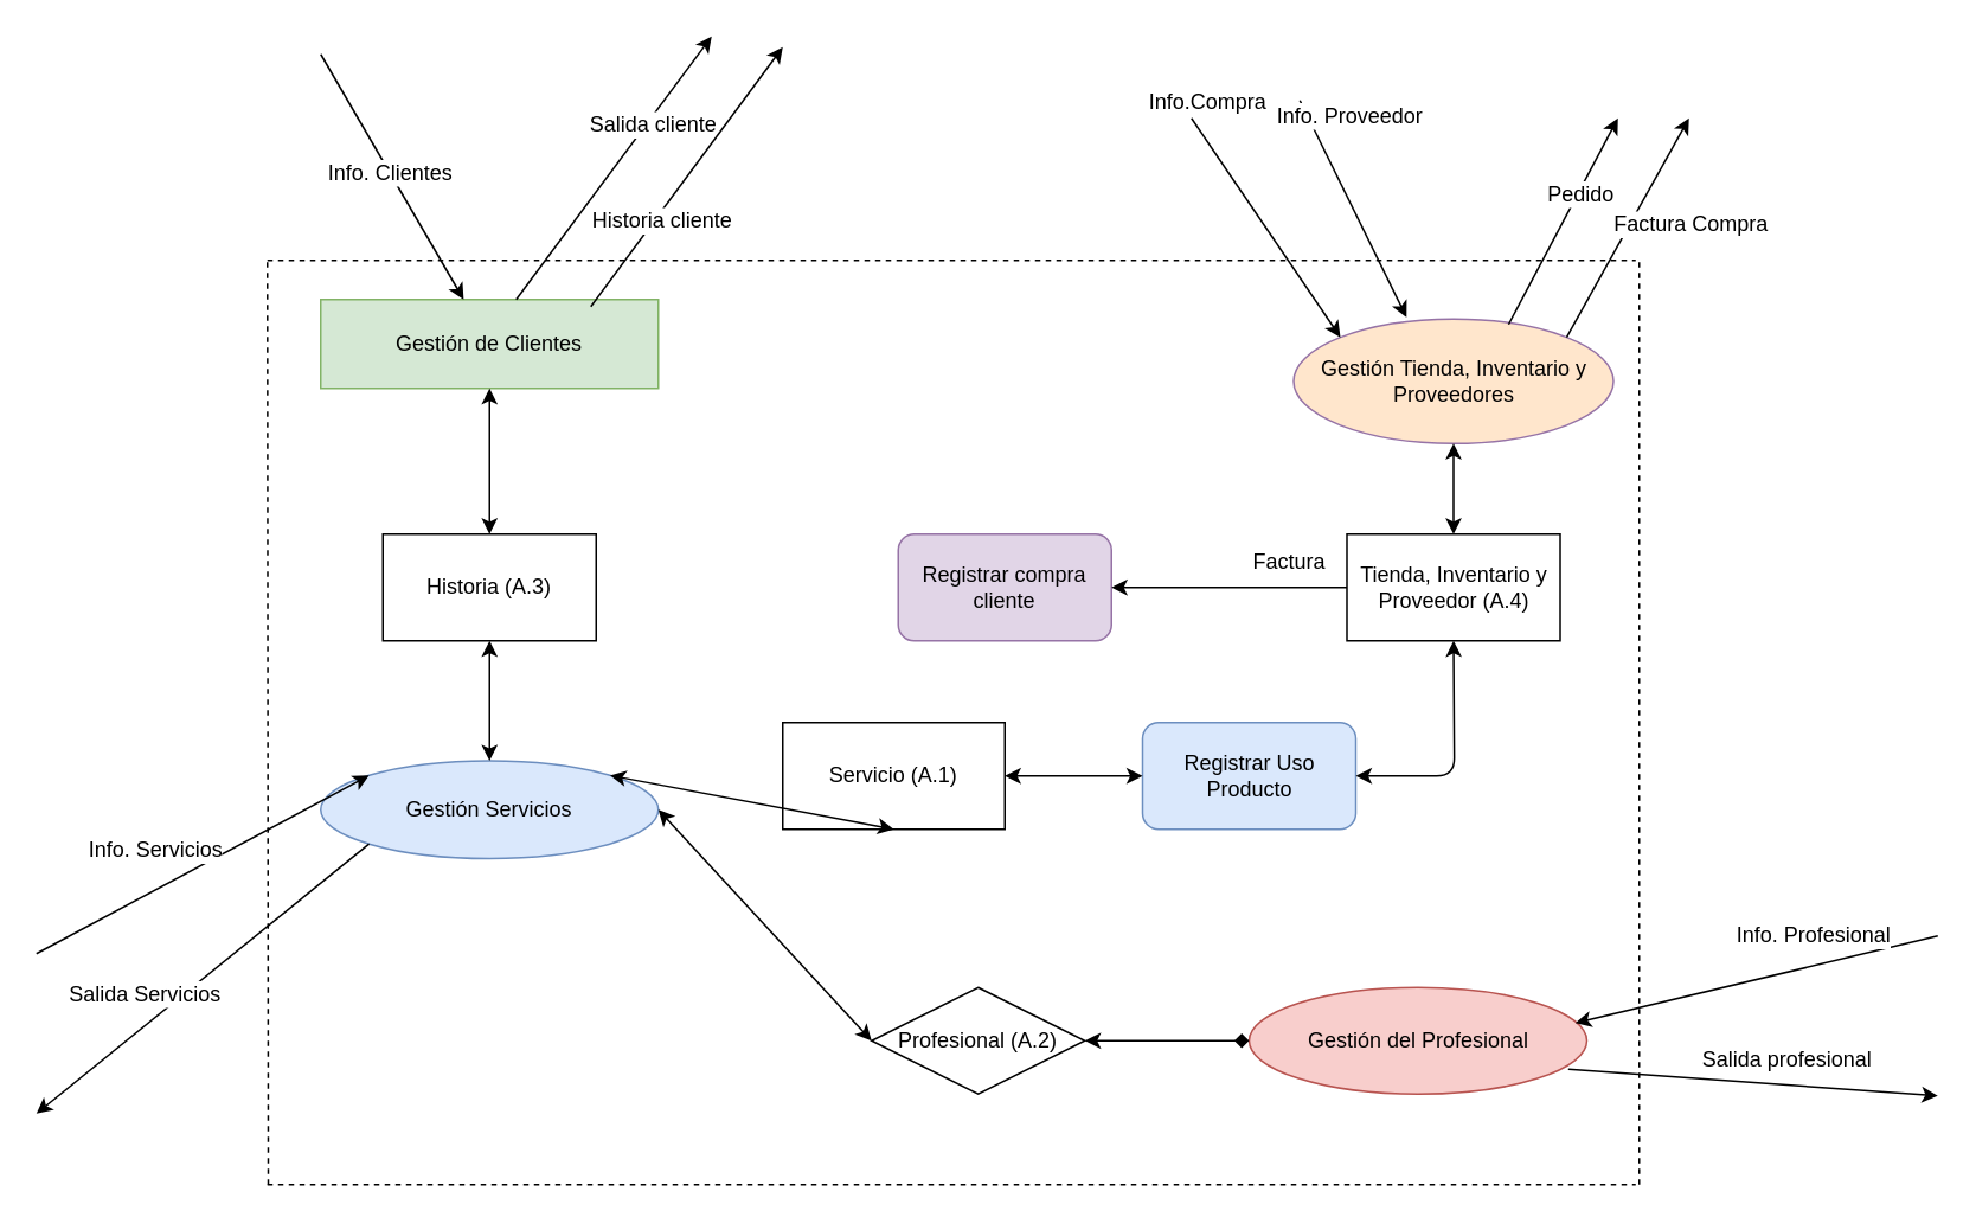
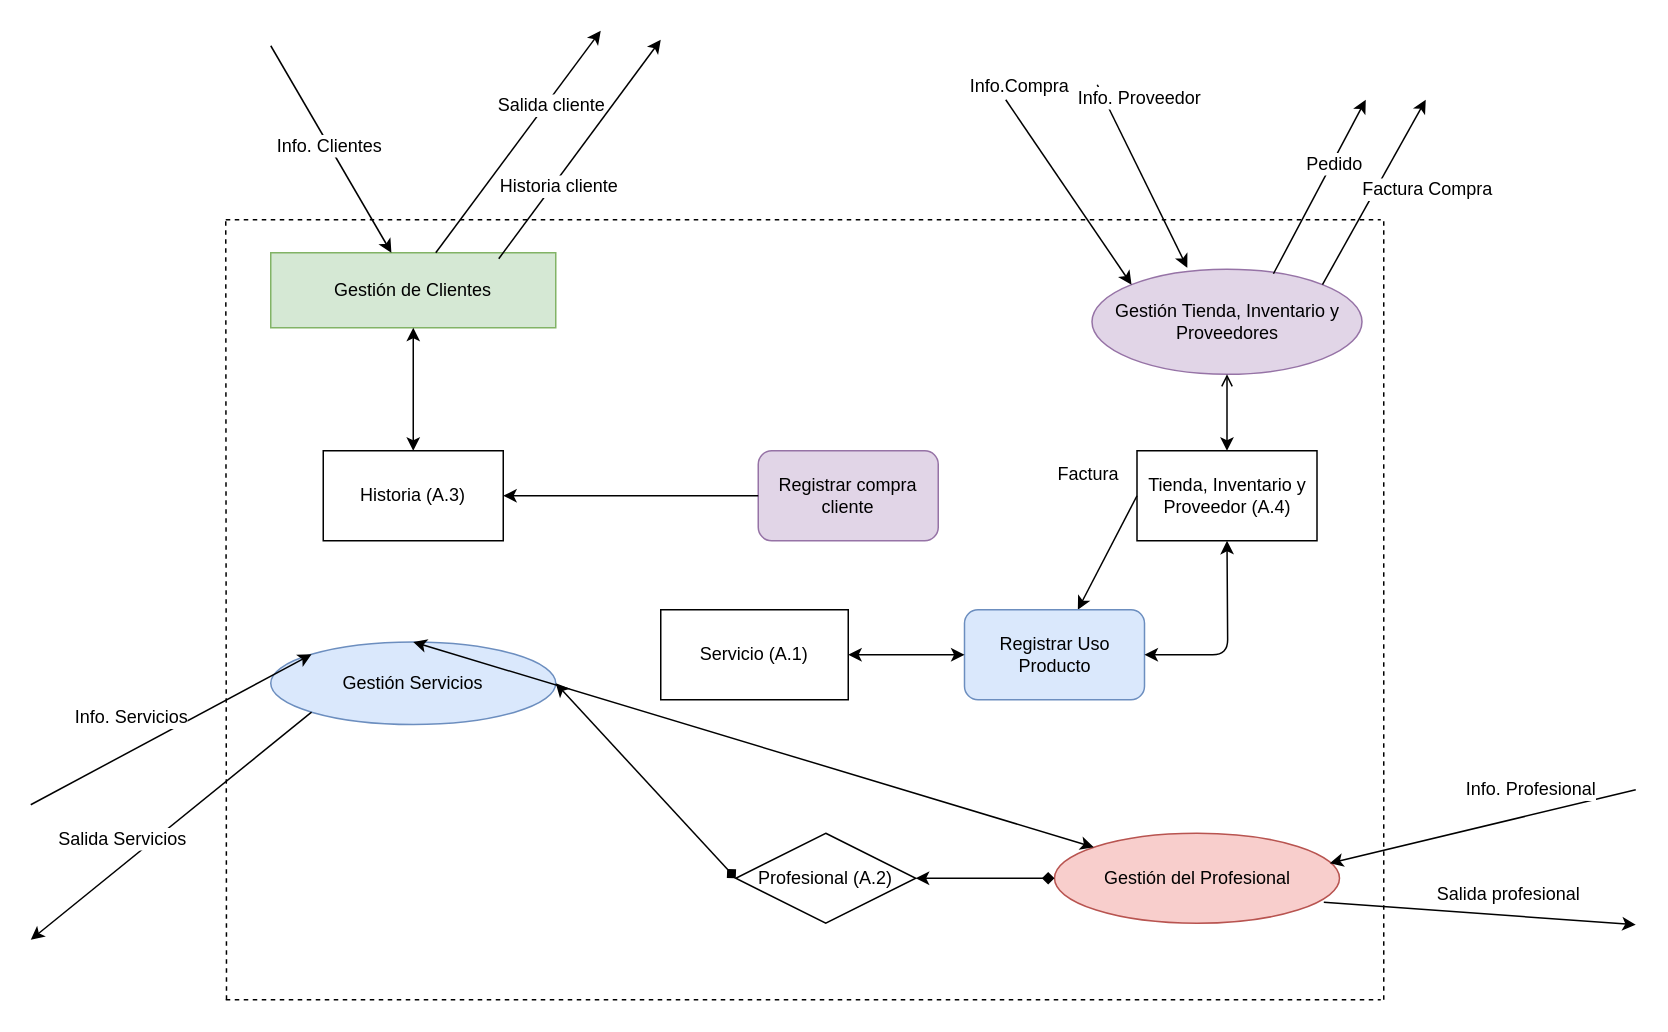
- <mxCell id="4" value="Gestión Tienda, Inventario y Proveedores" style="ellipse;whiteSpace=wrap;html=1;fillColor=#ffe6cc;strokeColor=#9673a6;" parent="1" vertex="1"><mxGeometry x="727.5" y="179" width="180" height="70" as="geometry" /></mxCell>
+ <mxCell id="4" value="Gestión Tienda, Inventario y Proveedores" style="ellipse;whiteSpace=wrap;html=1;fillColor=#e1d5e7;strokeColor=#9673a6;" parent="1" vertex="1"><mxGeometry x="727.5" y="179" width="180" height="70" as="geometry" /></mxCell>
- <mxCell id="25" value="" style="endArrow=classic;startArrow=classic;html=1;endFill=1;exitX=0.5;exitY=0;exitDx=0;exitDy=0;entryX=0.5;entryY=1;entryDx=0;entryDy=0;" parent="1" source="23" target="4" edge="1"><mxGeometry width="50" height="50" relative="1" as="geometry"><mxPoint x="820.5" y="346" as="sourcePoint" /><mxPoint x="820.5" y="229" as="targetPoint" /><Array as="points" /></mxGeometry></mxCell>
+ <mxCell id="25" value="" style="endArrow=open;startArrow=classic;html=1;endFill=1;exitX=0.5;exitY=0;exitDx=0;exitDy=0;entryX=0.5;entryY=1;entryDx=0;entryDy=0;" parent="1" source="23" target="4" edge="1"><mxGeometry width="50" height="50" relative="1" as="geometry"><mxPoint x="820.5" y="346" as="sourcePoint" /><mxPoint x="820.5" y="229" as="targetPoint" /><Array as="points" /></mxGeometry></mxCell>
+ <mxCell id="31" value="" style="endArrow=classic;html=1;entryX=1;entryY=0.5;entryDx=0;entryDy=0;exitX=0;exitY=0.5;exitDx=0;exitDy=0;" parent="1" source="29" target="24" edge="1"><mxGeometry width="50" height="50" relative="1" as="geometry"><mxPoint x="515" y="326" as="sourcePoint" /><mxPoint x="425" y="371" as="targetPoint" /><Array as="points" /></mxGeometry></mxCell>
- <mxCell id="30" value="" style="endArrow=classic;html=1;entryX=1;entryY=0.5;entryDx=0;entryDy=0;exitX=0;exitY=0.5;exitDx=0;exitDy=0;" parent="1" source="23" target="29" edge="1"><mxGeometry width="50" height="50" relative="1" as="geometry"><mxPoint x="645" y="430" as="sourcePoint" /><mxPoint x="695" y="380" as="targetPoint" /></mxGeometry></mxCell>
+ <mxCell id="30" value="" style="endArrow=classic;html=1;exitX=0;exitY=0.5;exitDx=0;exitDy=0;" parent="1" source="23" target="46" edge="1"><mxGeometry width="50" height="50" relative="1" as="geometry"><mxPoint x="645" y="430" as="sourcePoint" /><mxPoint x="695" y="380" as="targetPoint" /></mxGeometry></mxCell>
- <mxCell id="42" value="" style="endArrow=classic;startArrow=classic;html=1;exitX=0.5;exitY=0;exitDx=0;exitDy=0;entryX=0.5;entryY=1;entryDx=0;entryDy=0;" parent="1" source="5" target="24" edge="1"><mxGeometry width="50" height="50" relative="1" as="geometry"><mxPoint x="125" y="450" as="sourcePoint" /><mxPoint x="275.5" y="330" as="targetPoint" /></mxGeometry></mxCell>
+ <mxCell id="42" value="" style="endArrow=classic;startArrow=classic;html=1;exitX=0.5;exitY=0;exitDx=0;exitDy=0;" parent="1" source="5" target="6" edge="1"><mxGeometry width="50" height="50" relative="1" as="geometry"><mxPoint x="125" y="450" as="sourcePoint" /><mxPoint x="275.5" y="330" as="targetPoint" /></mxGeometry></mxCell>
- <mxCell id="41" value="" style="endArrow=classic;startArrow=classic;html=1;entryX=1;entryY=0;entryDx=0;entryDy=0;exitX=0.5;exitY=1;exitDx=0;exitDy=0;" parent="1" source="2" target="5" edge="1"><mxGeometry width="50" height="50" relative="1" as="geometry"><mxPoint x="235" y="576" as="sourcePoint" /><mxPoint x="228" y="501" as="targetPoint" /></mxGeometry></mxCell>
- <mxCell id="43" value="" style="endArrow=classic;startArrow=classic;html=1;exitX=1;exitY=0.5;exitDx=0;exitDy=0;entryX=0;entryY=0.5;entryDx=0;entryDy=0;" parent="1" source="5" target="22" edge="1"><mxGeometry width="50" height="50" relative="1" as="geometry"><mxPoint x="470" y="651" as="sourcePoint" /><mxPoint x="520" y="601" as="targetPoint" /></mxGeometry></mxCell>
+ <mxCell id="43" value="" style="endArrow=diamond;startArrow=classic;html=1;exitX=1;exitY=0.5;exitDx=0;exitDy=0;entryX=0;entryY=0.5;entryDx=0;entryDy=0;" parent="1" source="5" target="22" edge="1"><mxGeometry width="50" height="50" relative="1" as="geometry"><mxPoint x="470" y="651" as="sourcePoint" /><mxPoint x="520" y="601" as="targetPoint" /></mxGeometry></mxCell>
